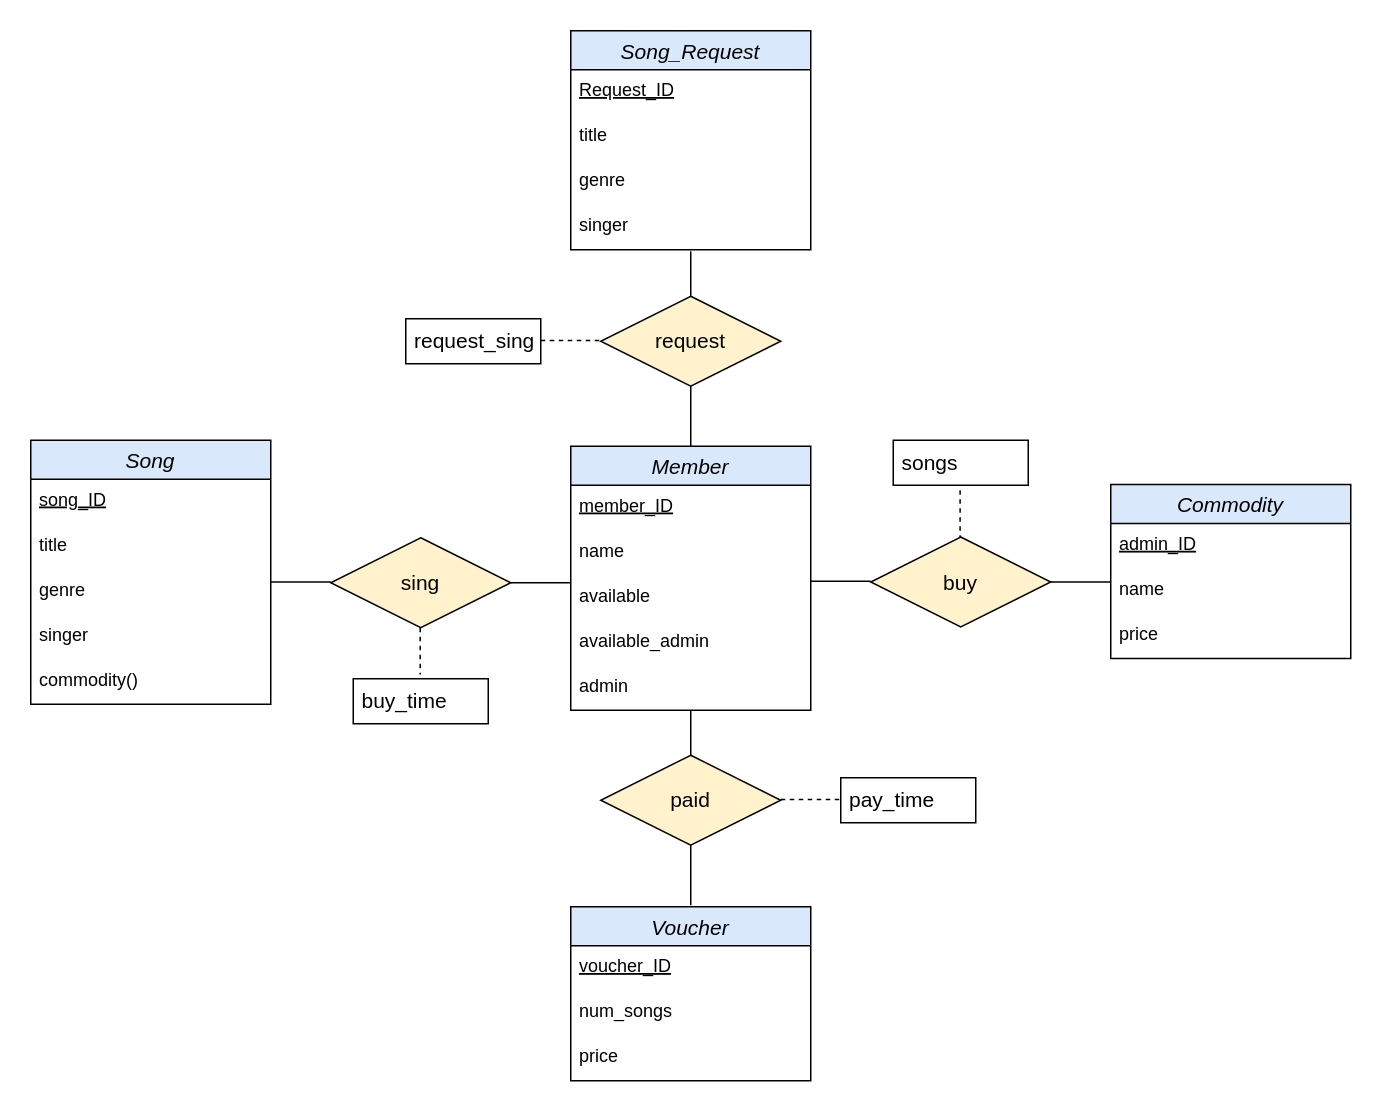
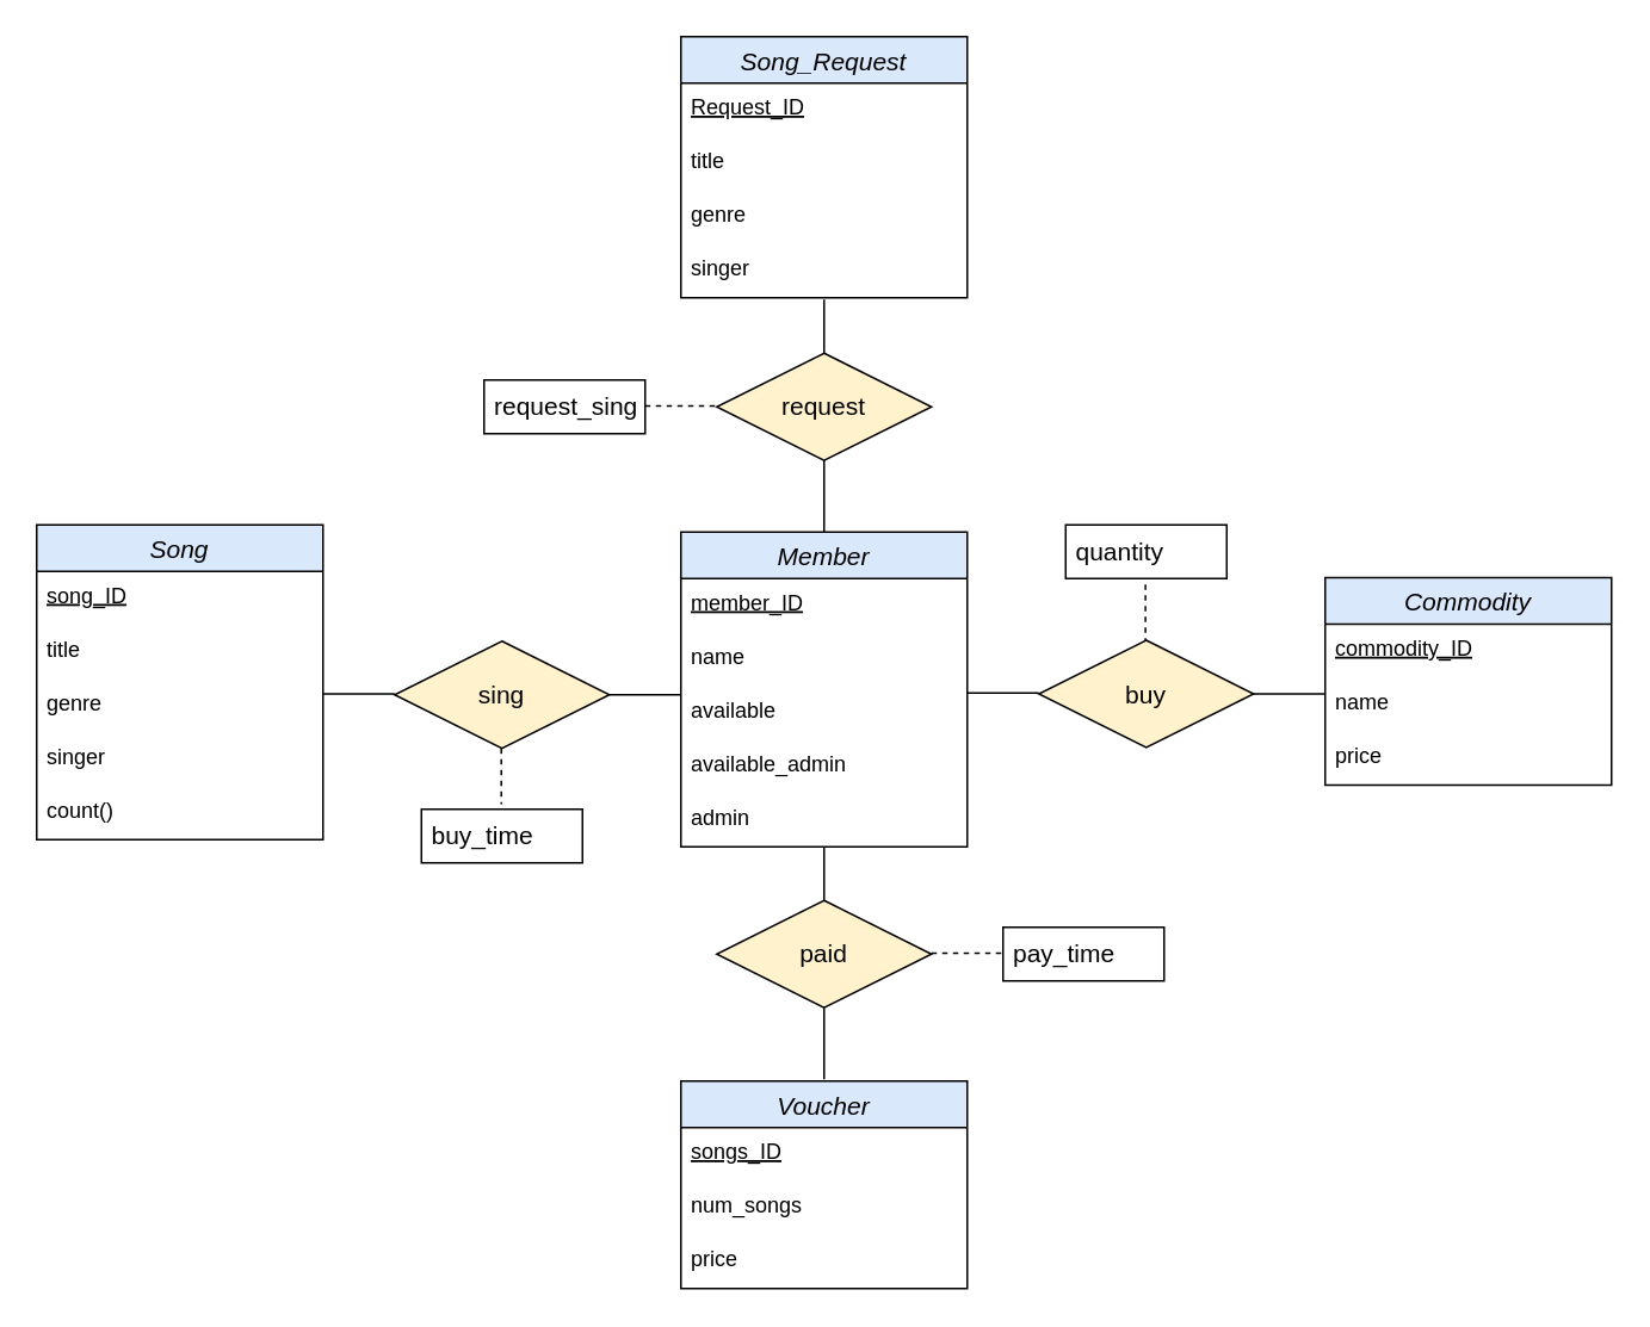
- <mxCell id="45" value="songs" style="text;strokeColor=default;fillColor=none;align=left;verticalAlign=middle;spacingLeft=4;spacingRight=4;overflow=hidden;points=[[0,0.5],[1,0.5]];portConstraint=eastwest;rotatable=0;fontFamily=Helvetica;fontSize=14;fontColor=default;startSize=26;html=1;" vertex="1" parent="1"><mxGeometry x="595" y="293" width="90" height="30" as="geometry" /></mxCell>
+ <mxCell id="45" value="quantity" style="text;strokeColor=default;fillColor=none;align=left;verticalAlign=middle;spacingLeft=4;spacingRight=4;overflow=hidden;points=[[0,0.5],[1,0.5]];portConstraint=eastwest;rotatable=0;fontFamily=Helvetica;fontSize=14;fontColor=default;startSize=26;html=1;" vertex="1" parent="1"><mxGeometry x="595" y="293" width="90" height="30" as="geometry" /></mxCell>
- <mxCell id="20" value="admin_ID" style="text;strokeColor=none;fillColor=none;spacingLeft=4;spacingRight=4;overflow=hidden;rotatable=0;points=[[0,0.5],[1,0.5]];portConstraint=eastwest;fontSize=12;fontStyle=4" vertex="1" parent="19"><mxGeometry y="26" width="160" height="30" as="geometry" /></mxCell>
+ <mxCell id="20" value="commodity_ID" style="text;strokeColor=none;fillColor=none;spacingLeft=4;spacingRight=4;overflow=hidden;rotatable=0;points=[[0,0.5],[1,0.5]];portConstraint=eastwest;fontSize=12;fontStyle=4" vertex="1" parent="19"><mxGeometry y="26" width="160" height="30" as="geometry" /></mxCell>
- <mxCell id="7" value="commodity()" style="text;strokeColor=none;fillColor=none;spacingLeft=4;spacingRight=4;overflow=hidden;rotatable=0;points=[[0,0.5],[1,0.5]];portConstraint=eastwest;fontSize=12;" vertex="1" parent="2"><mxGeometry y="146" width="160" height="30" as="geometry" /></mxCell>
+ <mxCell id="7" value="count()" style="text;strokeColor=none;fillColor=none;spacingLeft=4;spacingRight=4;overflow=hidden;rotatable=0;points=[[0,0.5],[1,0.5]];portConstraint=eastwest;fontSize=12;" vertex="1" parent="2"><mxGeometry y="146" width="160" height="30" as="geometry" /></mxCell>
- <mxCell id="24" value="voucher_ID" style="text;strokeColor=none;fillColor=none;spacingLeft=4;spacingRight=4;overflow=hidden;rotatable=0;points=[[0,0.5],[1,0.5]];portConstraint=eastwest;fontSize=12;fontStyle=4" vertex="1" parent="23"><mxGeometry y="26" width="160" height="30" as="geometry" /></mxCell>
+ <mxCell id="24" value="songs_ID" style="text;strokeColor=none;fillColor=none;spacingLeft=4;spacingRight=4;overflow=hidden;rotatable=0;points=[[0,0.5],[1,0.5]];portConstraint=eastwest;fontSize=12;fontStyle=4" vertex="1" parent="23"><mxGeometry y="26" width="160" height="30" as="geometry" /></mxCell>
